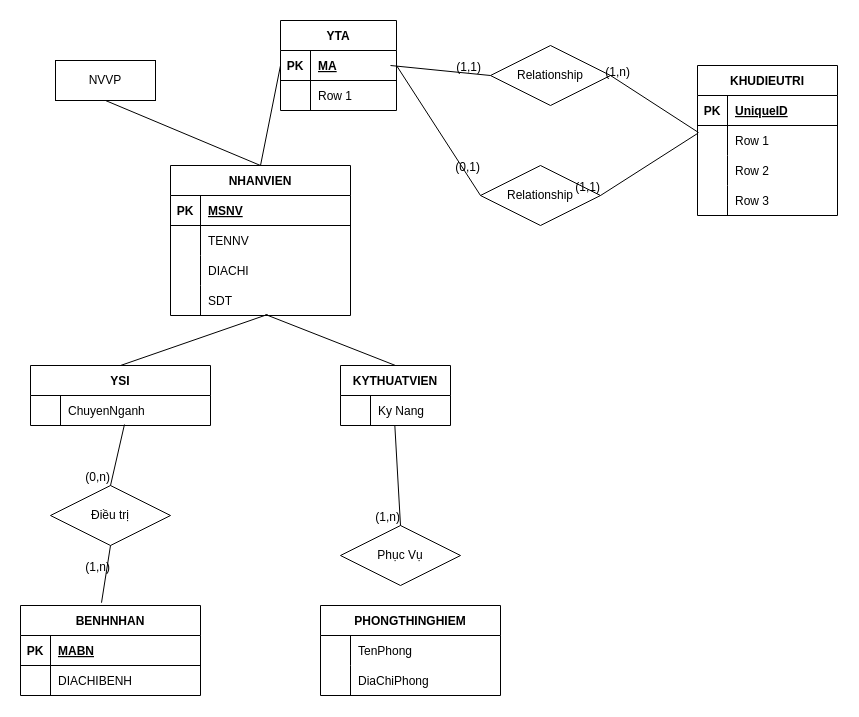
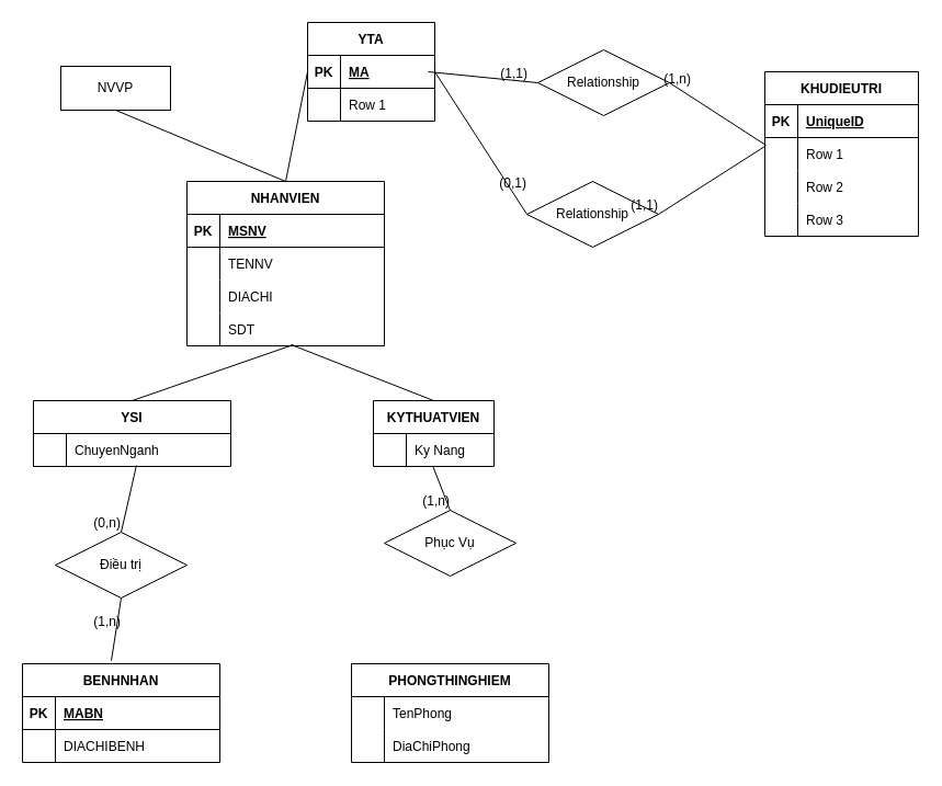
- <mxCell id="6" value="Phục Vụ" style="shape=rhombus;perimeter=rhombusPerimeter;whiteSpace=wrap;html=1;align=center;" parent="1" vertex="1"><mxGeometry x="340" y="525" width="120" height="60" as="geometry" /></mxCell>
+ <mxCell id="6" value="Phục Vụ" style="shape=rhombus;perimeter=rhombusPerimeter;whiteSpace=wrap;html=1;align=center;" parent="1" vertex="1"><mxGeometry x="350" y="465" width="120" height="60" as="geometry" /></mxCell>
